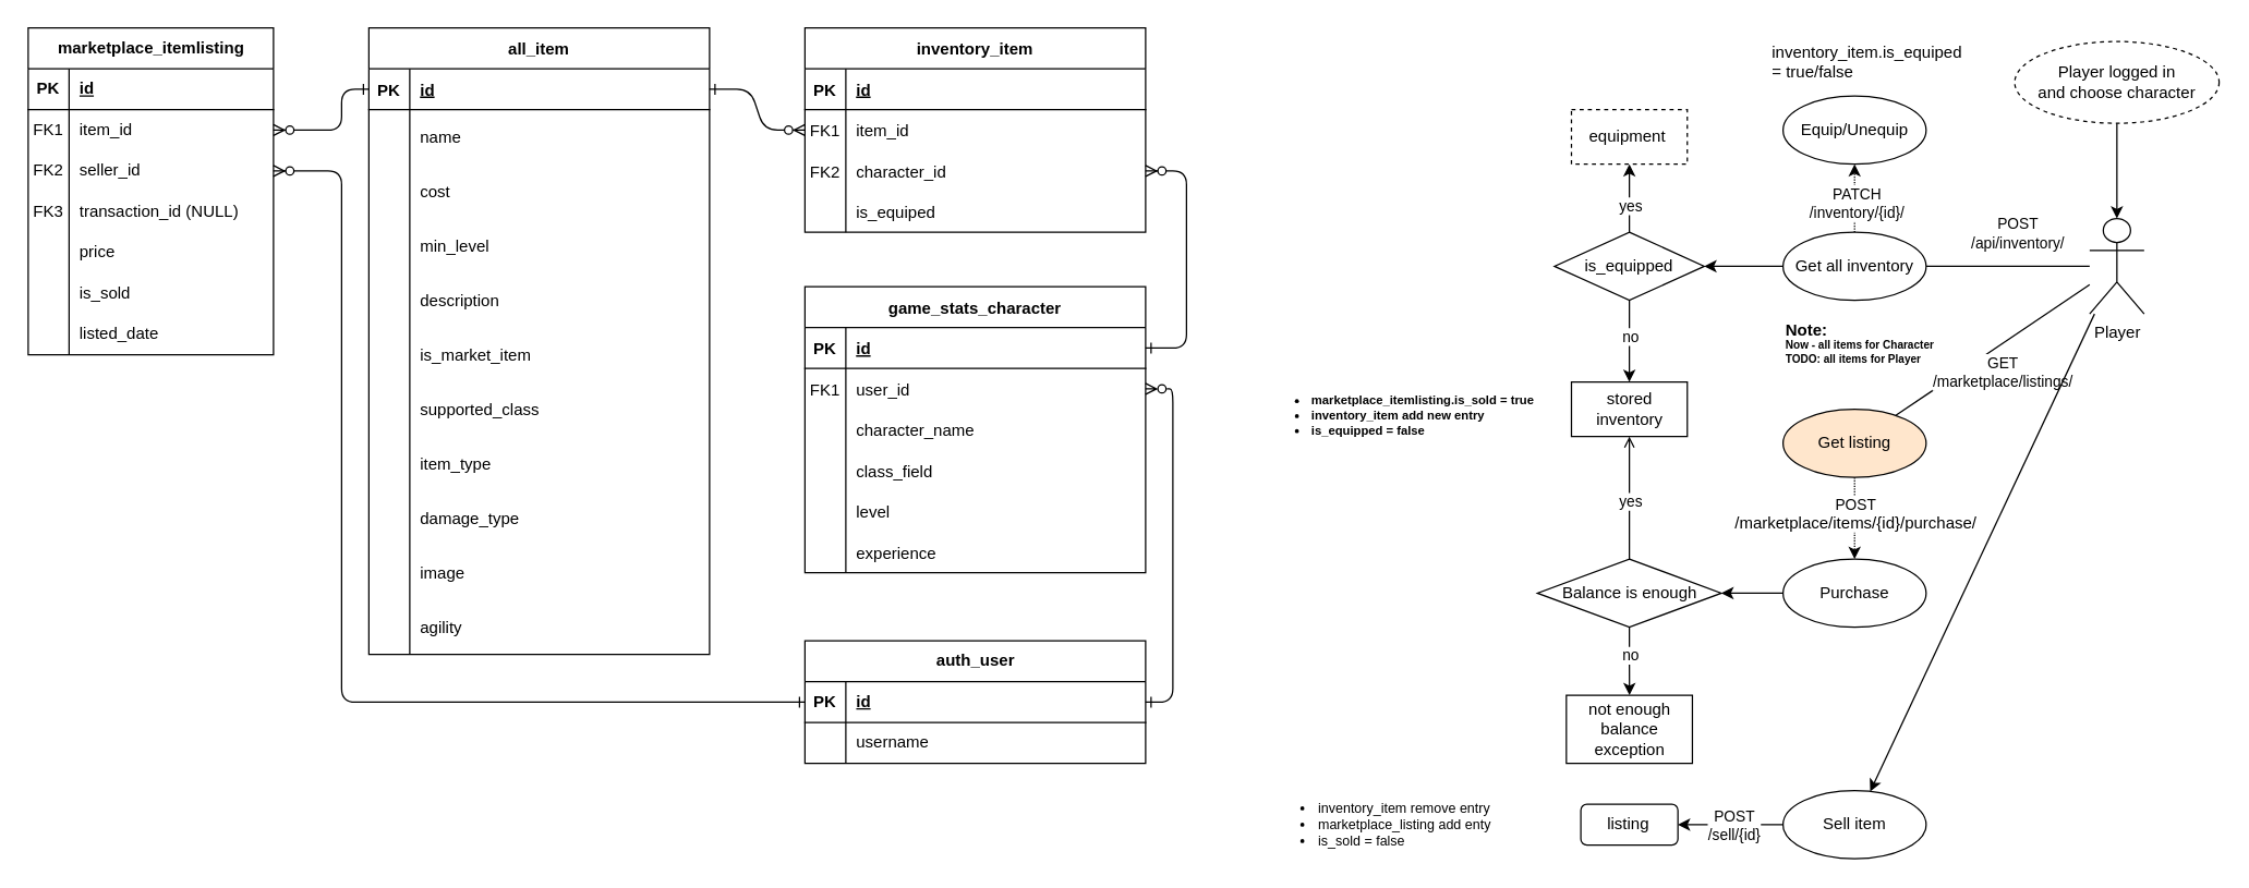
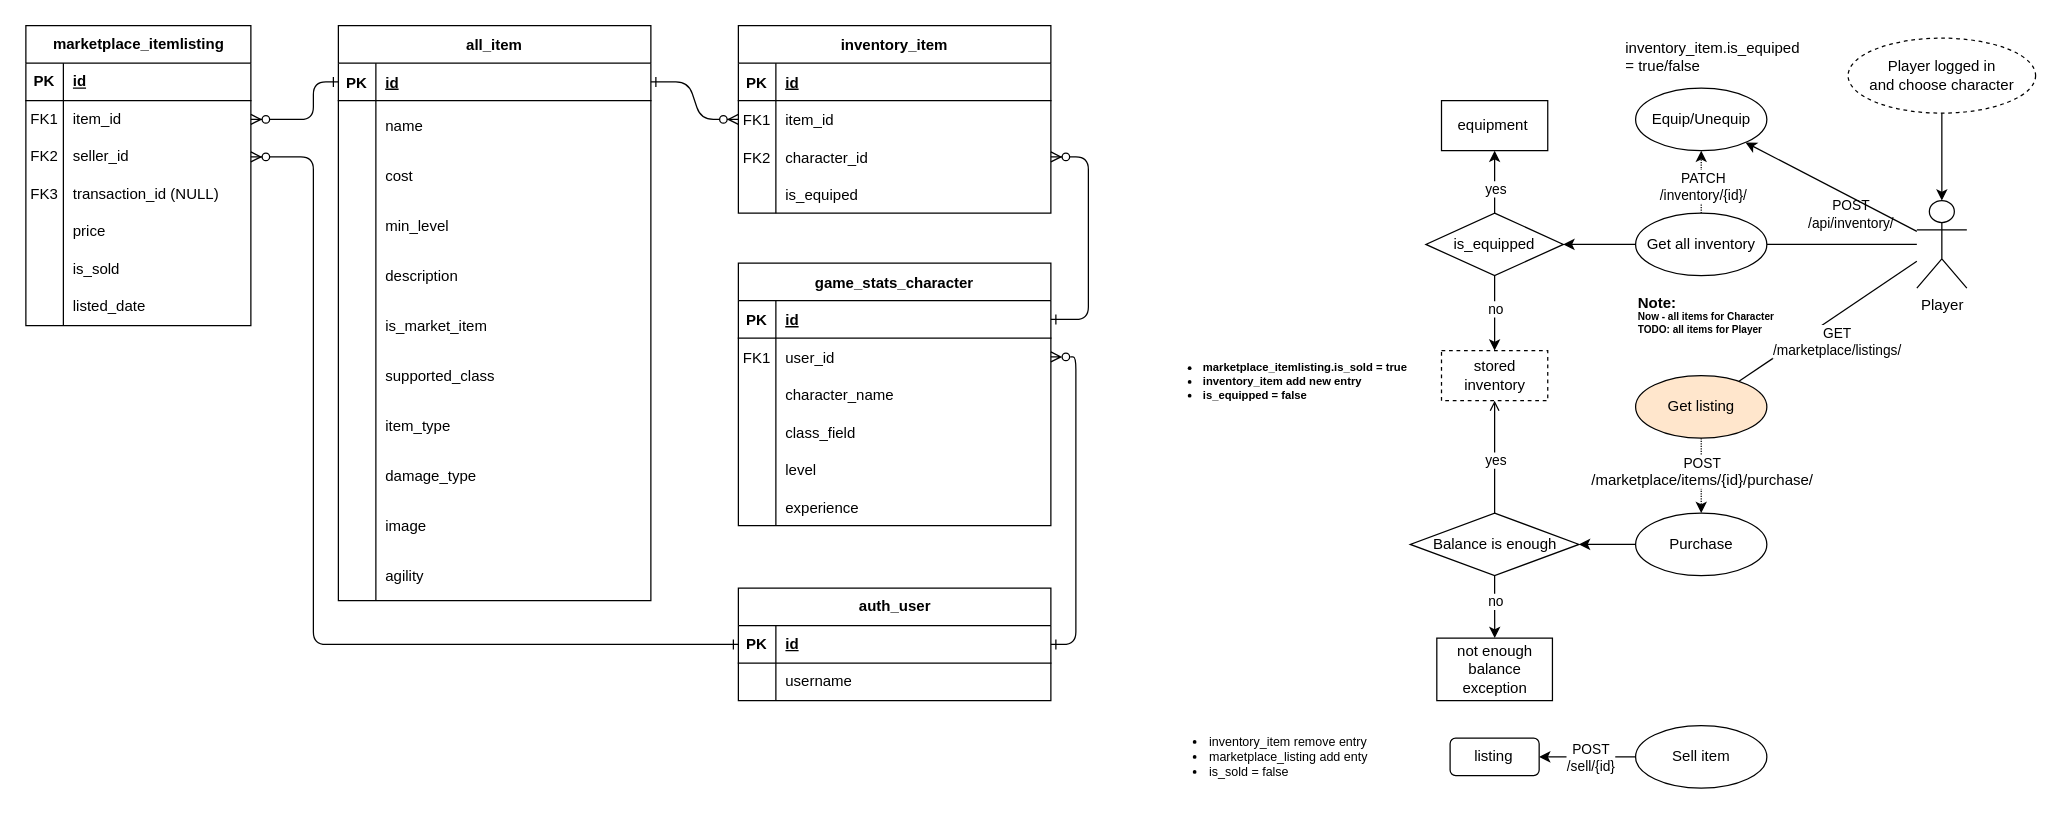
- <mxCell id="116" value="equipment&amp;nbsp;" style="rounded=0;whiteSpace=wrap;html=1;dashed=1;" vertex="1" parent="1"><mxGeometry x="1152.5" y="80" width="85" height="40" as="geometry" /></mxCell>
+ <mxCell id="116" value="equipment&amp;nbsp;" style="rounded=0;whiteSpace=wrap;html=1;" vertex="1" parent="1"><mxGeometry x="1152.5" y="80" width="85" height="40" as="geometry" /></mxCell>
- <mxCell id="140" value="stored inventory" style="rounded=0;whiteSpace=wrap;html=1;" vertex="1" parent="139"><mxGeometry x="132.5" width="85" height="40" as="geometry" /></mxCell>
+ <mxCell id="140" value="stored inventory" style="rounded=0;whiteSpace=wrap;html=1;dashed=1;" vertex="1" parent="139"><mxGeometry x="132.5" width="85" height="40" as="geometry" /></mxCell>
- <mxCell id="107" style="rounded=0;orthogonalLoop=1;jettySize=auto;html=1;" edge="1" parent="1" source="108" target="133"><mxGeometry relative="1" as="geometry" /></mxCell>
+ <mxCell id="107" style="rounded=0;orthogonalLoop=1;jettySize=auto;html=1;" edge="1" parent="1" source="108" target="135"><mxGeometry relative="1" as="geometry" /></mxCell>
